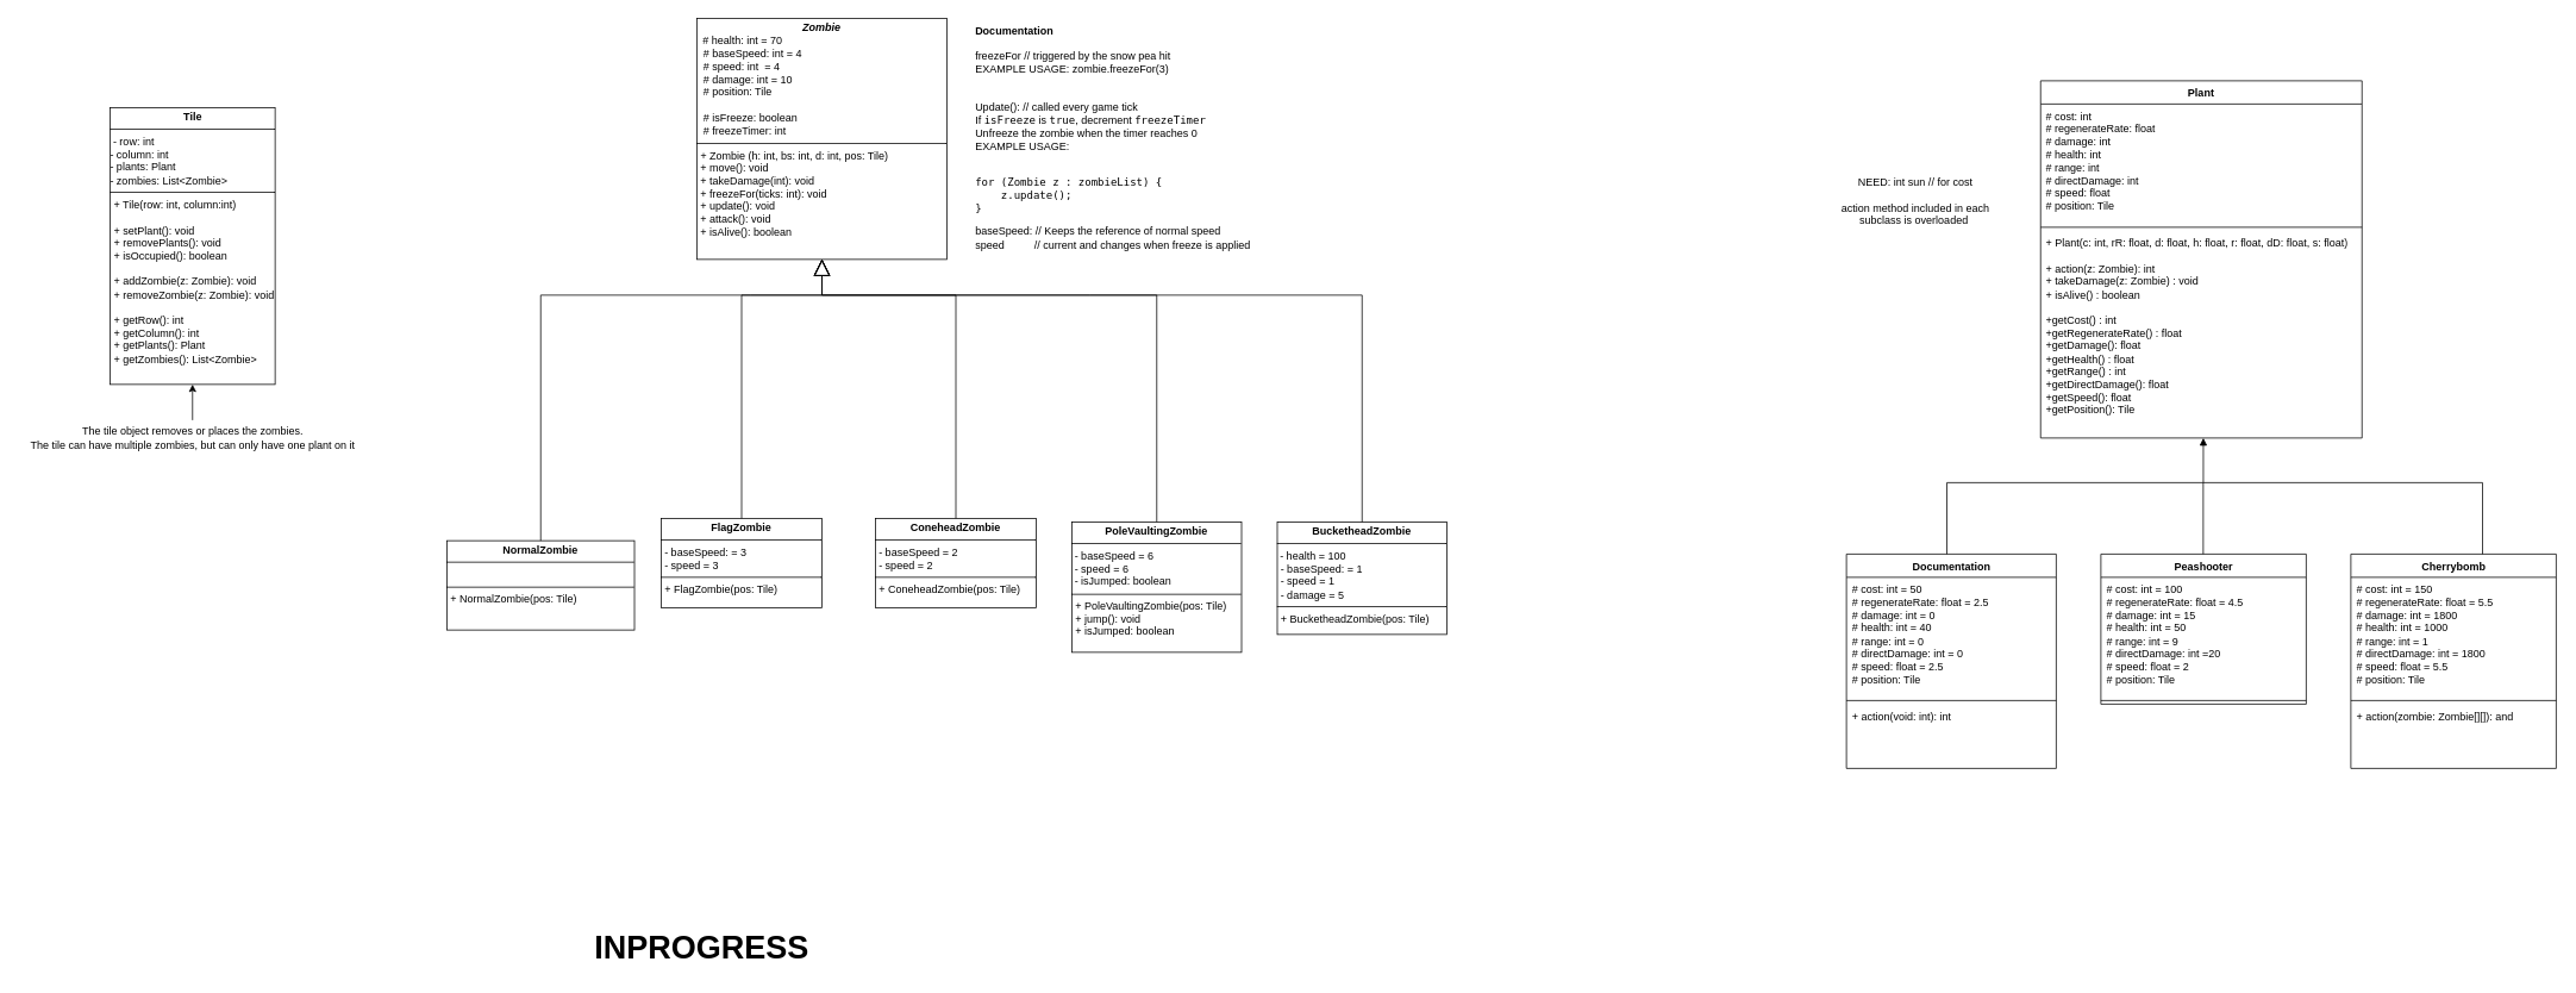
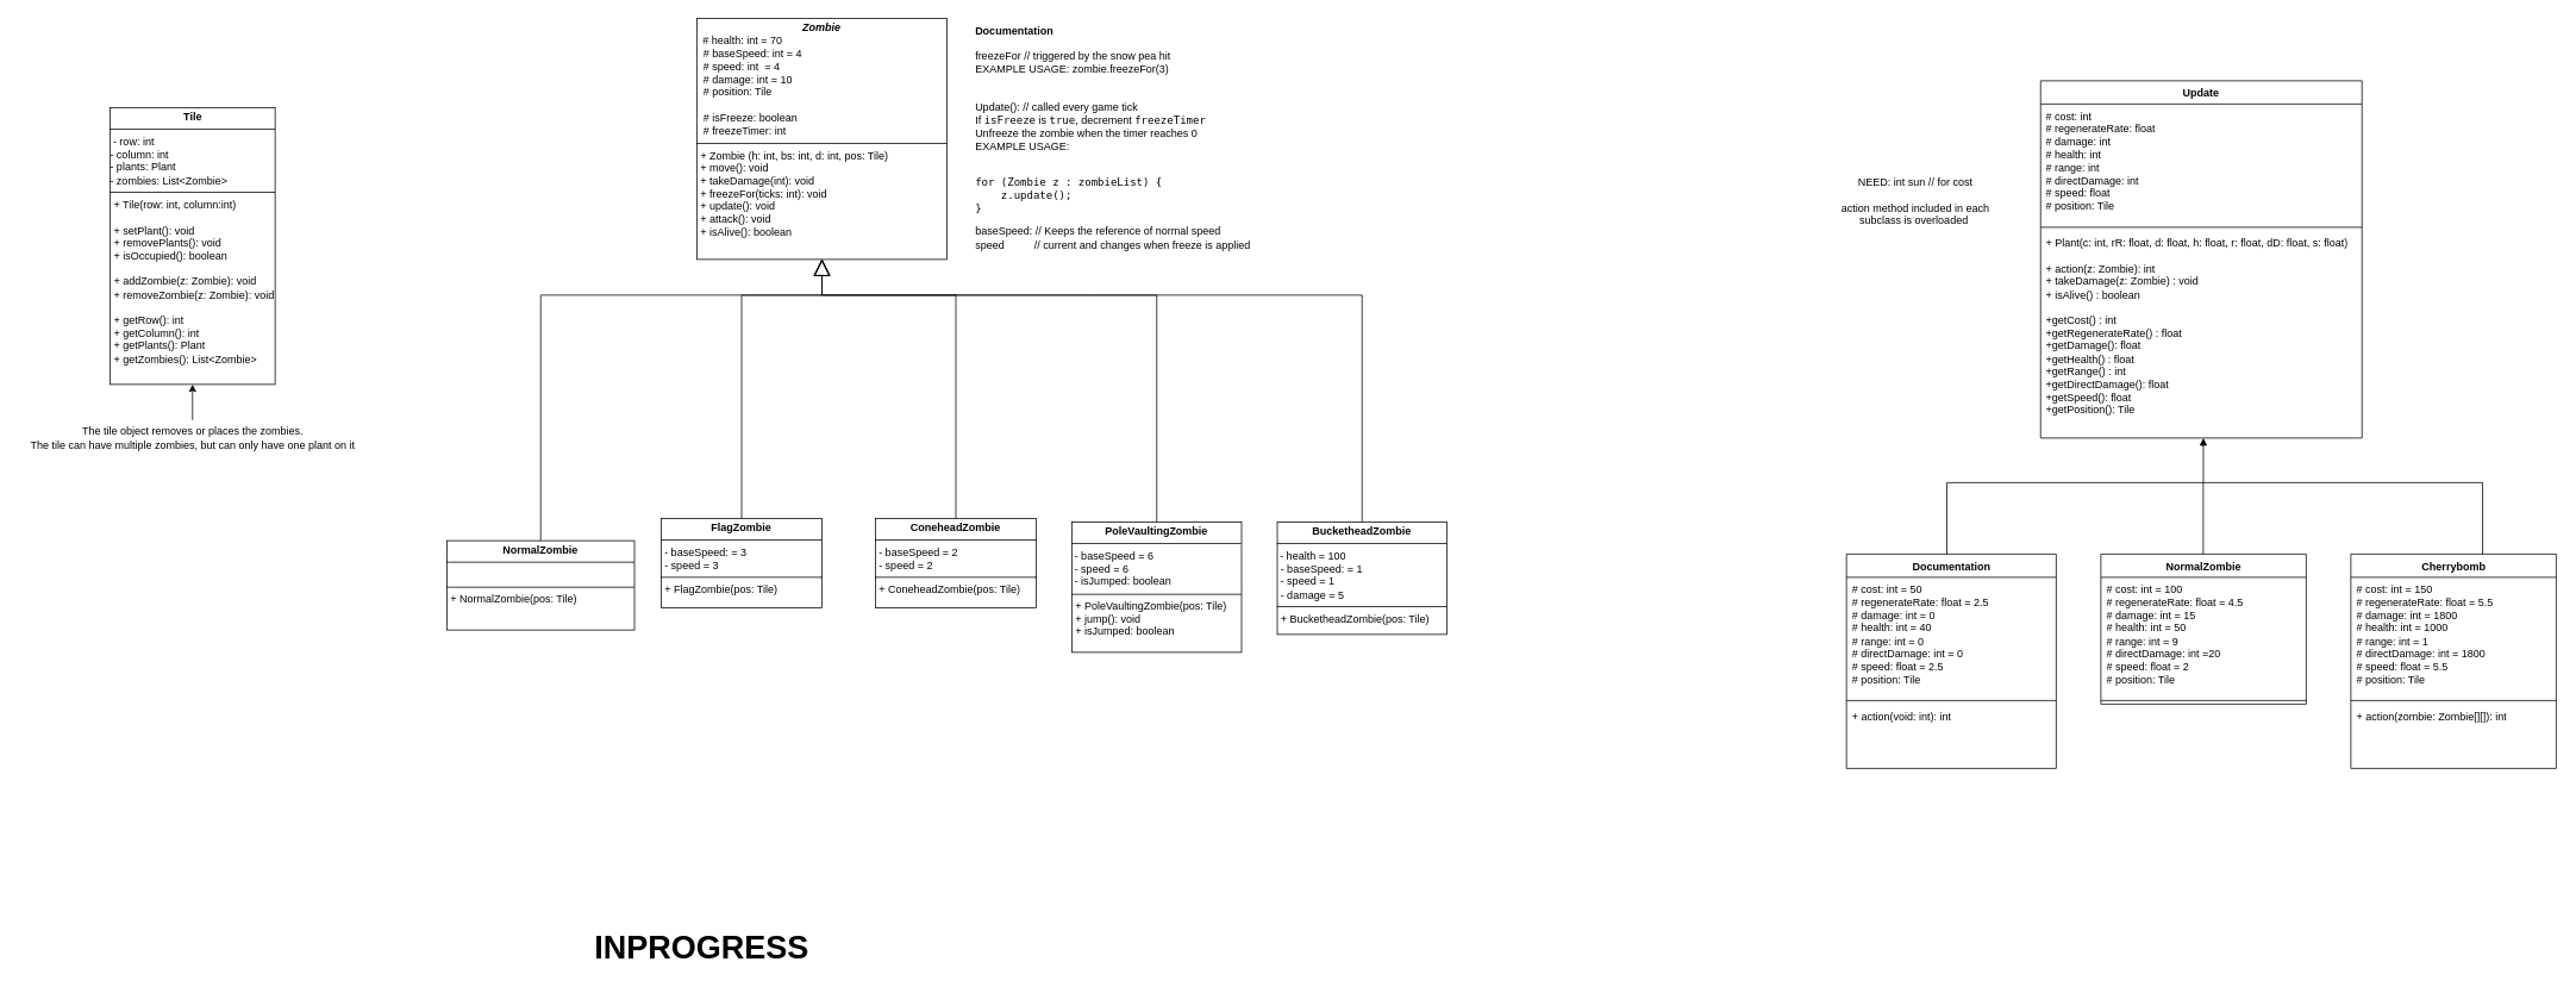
- <mxCell id="17" value="Plant&lt;div&gt;&lt;br&gt;&lt;/div&gt;" style="swimlane;fontStyle=1;align=center;verticalAlign=top;childLayout=stackLayout;horizontal=1;startSize=26;horizontalStack=0;resizeParent=1;resizeParentMax=0;resizeLast=0;collapsible=1;marginBottom=0;whiteSpace=wrap;html=1;" parent="1" vertex="1"><mxGeometry x="2285" y="90" width="360" height="400" as="geometry" /></mxCell>
+ <mxCell id="17" value="Update&lt;div&gt;&lt;br&gt;&lt;/div&gt;" style="swimlane;fontStyle=1;align=center;verticalAlign=top;childLayout=stackLayout;horizontal=1;startSize=26;horizontalStack=0;resizeParent=1;resizeParentMax=0;resizeLast=0;collapsible=1;marginBottom=0;whiteSpace=wrap;html=1;" parent="1" vertex="1"><mxGeometry x="2285" y="90" width="360" height="400" as="geometry" /></mxCell>
- <mxCell id="25" value="Peashooter" style="swimlane;fontStyle=1;align=center;verticalAlign=top;childLayout=stackLayout;horizontal=1;startSize=26;horizontalStack=0;resizeParent=1;resizeParentMax=0;resizeLast=0;collapsible=1;marginBottom=0;whiteSpace=wrap;html=1;" parent="1" vertex="1"><mxGeometry x="2352.5" y="620" width="230" height="168" as="geometry" /></mxCell>
+ <mxCell id="25" value="NormalZombie" style="swimlane;fontStyle=1;align=center;verticalAlign=top;childLayout=stackLayout;horizontal=1;startSize=26;horizontalStack=0;resizeParent=1;resizeParentMax=0;resizeLast=0;collapsible=1;marginBottom=0;whiteSpace=wrap;html=1;" parent="1" vertex="1"><mxGeometry x="2352.5" y="620" width="230" height="168" as="geometry" /></mxCell>
- <mxCell id="31" value="+ action(zombie: Zombie[][]): and" style="text;strokeColor=none;fillColor=none;align=left;verticalAlign=top;spacingLeft=4;spacingRight=4;overflow=hidden;rotatable=0;points=[[0,0.5],[1,0.5]];portConstraint=eastwest;whiteSpace=wrap;html=1;" parent="28" vertex="1"><mxGeometry y="168" width="230" height="72" as="geometry" /></mxCell>
+ <mxCell id="31" value="+ action(zombie: Zombie[][]): int" style="text;strokeColor=none;fillColor=none;align=left;verticalAlign=top;spacingLeft=4;spacingRight=4;overflow=hidden;rotatable=0;points=[[0,0.5],[1,0.5]];portConstraint=eastwest;whiteSpace=wrap;html=1;" parent="28" vertex="1"><mxGeometry y="168" width="230" height="72" as="geometry" /></mxCell>
